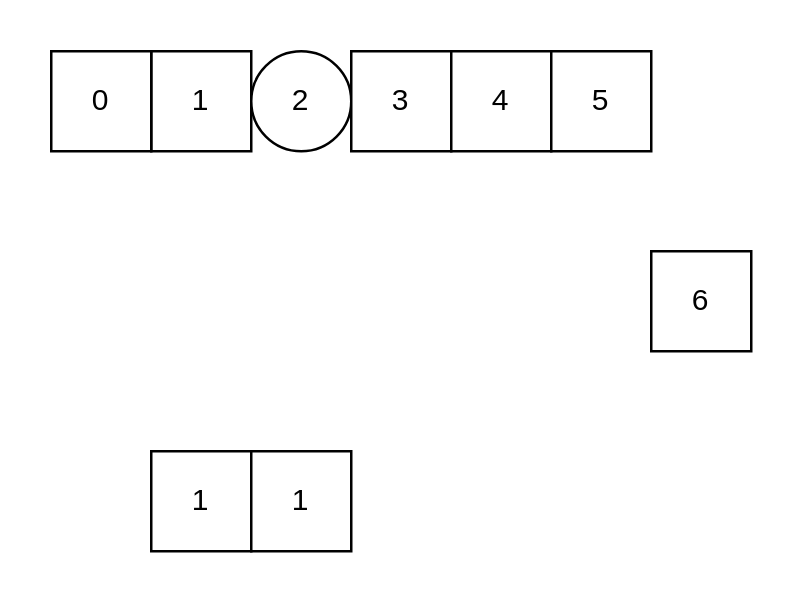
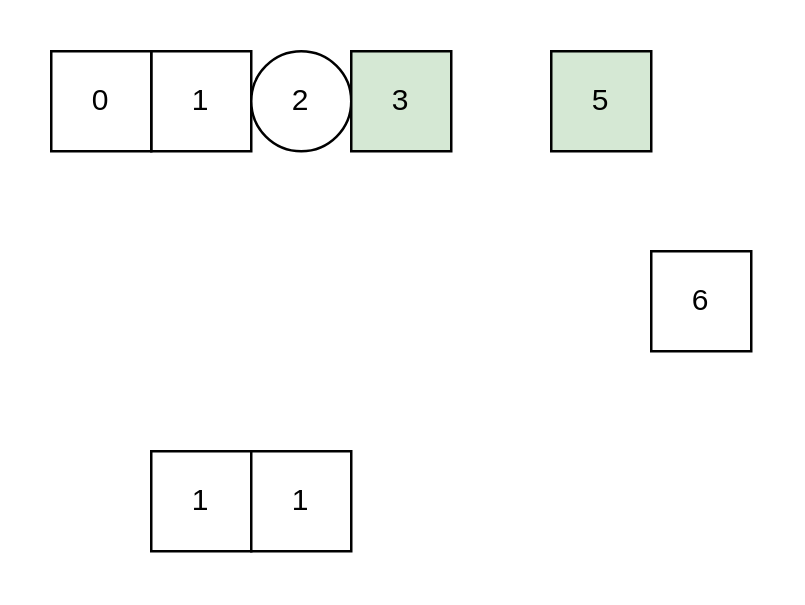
- <mxCell id="4" value="3" style="rounded=0;whiteSpace=wrap;html=1;aspect=fixed;" vertex="1" parent="1"><mxGeometry x="140" y="20" width="40" height="40" as="geometry" /></mxCell>
+ <mxCell id="4" value="3" style="rounded=0;whiteSpace=wrap;html=1;aspect=fixed;fillColor=#d5e8d4;" vertex="1" parent="1"><mxGeometry x="140" y="20" width="40" height="40" as="geometry" /></mxCell>
- <mxCell id="5" value="4" style="rounded=0;whiteSpace=wrap;html=1;aspect=fixed;" vertex="1" parent="1"><mxGeometry x="180" y="20" width="40" height="40" as="geometry" /></mxCell>
- <mxCell id="7" value="5" style="rounded=0;whiteSpace=wrap;html=1;aspect=fixed;" vertex="1" parent="1"><mxGeometry x="220" y="20" width="40" height="40" as="geometry" /></mxCell>
+ <mxCell id="7" value="5" style="rounded=0;whiteSpace=wrap;html=1;aspect=fixed;fillColor=#d5e8d4;" vertex="1" parent="1"><mxGeometry x="220" y="20" width="40" height="40" as="geometry" /></mxCell>
